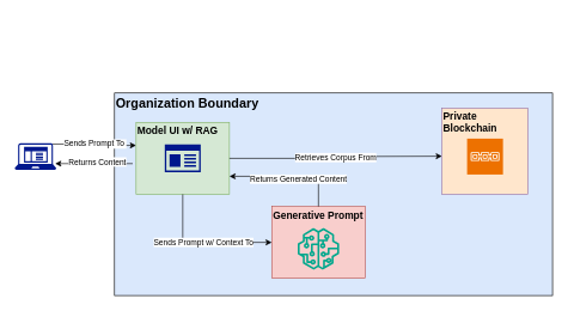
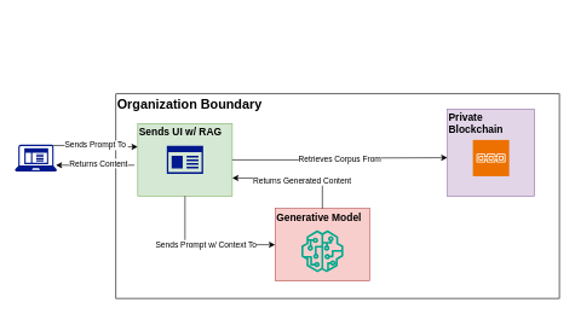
- <mxCell id="7" value="&lt;h3&gt;Private Blockchain&lt;/h3&gt;" style="rounded=0;whiteSpace=wrap;html=1;fillColor=#ffe6cc;strokeColor=#9673a6;verticalAlign=top;align=left;spacingTop=-17;" parent="6" vertex="1"><mxGeometry y="130" width="120" height="120" as="geometry" /></mxCell>
+ <mxCell id="7" value="&lt;h3&gt;Private Blockchain&lt;/h3&gt;" style="rounded=0;whiteSpace=wrap;html=1;fillColor=#e1d5e7;strokeColor=#9673a6;verticalAlign=top;align=left;spacingTop=-17;" parent="6" vertex="1"><mxGeometry y="130" width="120" height="120" as="geometry" /></mxCell>
- <mxCell id="4" value="&lt;h3&gt;Model UI w/ RAG&lt;/h3&gt;" style="rounded=0;whiteSpace=wrap;html=1;align=left;verticalAlign=top;labelPosition=center;verticalLabelPosition=middle;spacing=2;spacingLeft=0;spacingBottom=0;spacingTop=-17;fillColor=#d5e8d4;strokeColor=#82b366;" parent="3" vertex="1"><mxGeometry width="130" height="100" as="geometry" /></mxCell>
+ <mxCell id="4" value="&lt;h3&gt;Sends UI w/ RAG&lt;/h3&gt;" style="rounded=0;whiteSpace=wrap;html=1;align=left;verticalAlign=top;labelPosition=center;verticalLabelPosition=middle;spacing=2;spacingLeft=0;spacingBottom=0;spacingTop=-17;fillColor=#d5e8d4;strokeColor=#82b366;" parent="3" vertex="1"><mxGeometry width="130" height="100" as="geometry" /></mxCell>
- <mxCell id="2" value="&lt;h2&gt;Organization Boundary&lt;/h2&gt;" style="rounded=0;whiteSpace=wrap;html=1;align=left;verticalAlign=top;labelPosition=center;verticalLabelPosition=middle;spacing=2;spacingLeft=0;spacingBottom=0;spacingTop=-17;fillColor=#dae8fc;" parent="1" vertex="1"><mxGeometry x="159" y="129" width="610" height="282" as="geometry" /></mxCell>
+ <mxCell id="2" value="&lt;h2&gt;Organization Boundary&lt;/h2&gt;" style="rounded=0;whiteSpace=wrap;html=1;align=left;verticalAlign=top;labelPosition=center;verticalLabelPosition=middle;spacing=2;spacingLeft=0;spacingBottom=0;spacingTop=-17;" parent="1" vertex="1"><mxGeometry x="159" y="129" width="610" height="282" as="geometry" /></mxCell>
- <mxCell id="13" value="&lt;h3&gt;Generative Prompt&lt;/h3&gt;" style="rounded=0;whiteSpace=wrap;html=1;align=left;verticalAlign=top;labelPosition=center;verticalLabelPosition=middle;spacing=2;spacingLeft=0;spacingBottom=0;spacingTop=-17;fillColor=#f8cecc;strokeColor=#b85450;" parent="12" vertex="1"><mxGeometry width="130" height="100" as="geometry" /></mxCell>
+ <mxCell id="13" value="&lt;h3&gt;Generative Model&lt;/h3&gt;" style="rounded=0;whiteSpace=wrap;html=1;align=left;verticalAlign=top;labelPosition=center;verticalLabelPosition=middle;spacing=2;spacingLeft=0;spacingBottom=0;spacingTop=-17;fillColor=#f8cecc;strokeColor=#b85450;" parent="12" vertex="1"><mxGeometry width="130" height="100" as="geometry" /></mxCell>
